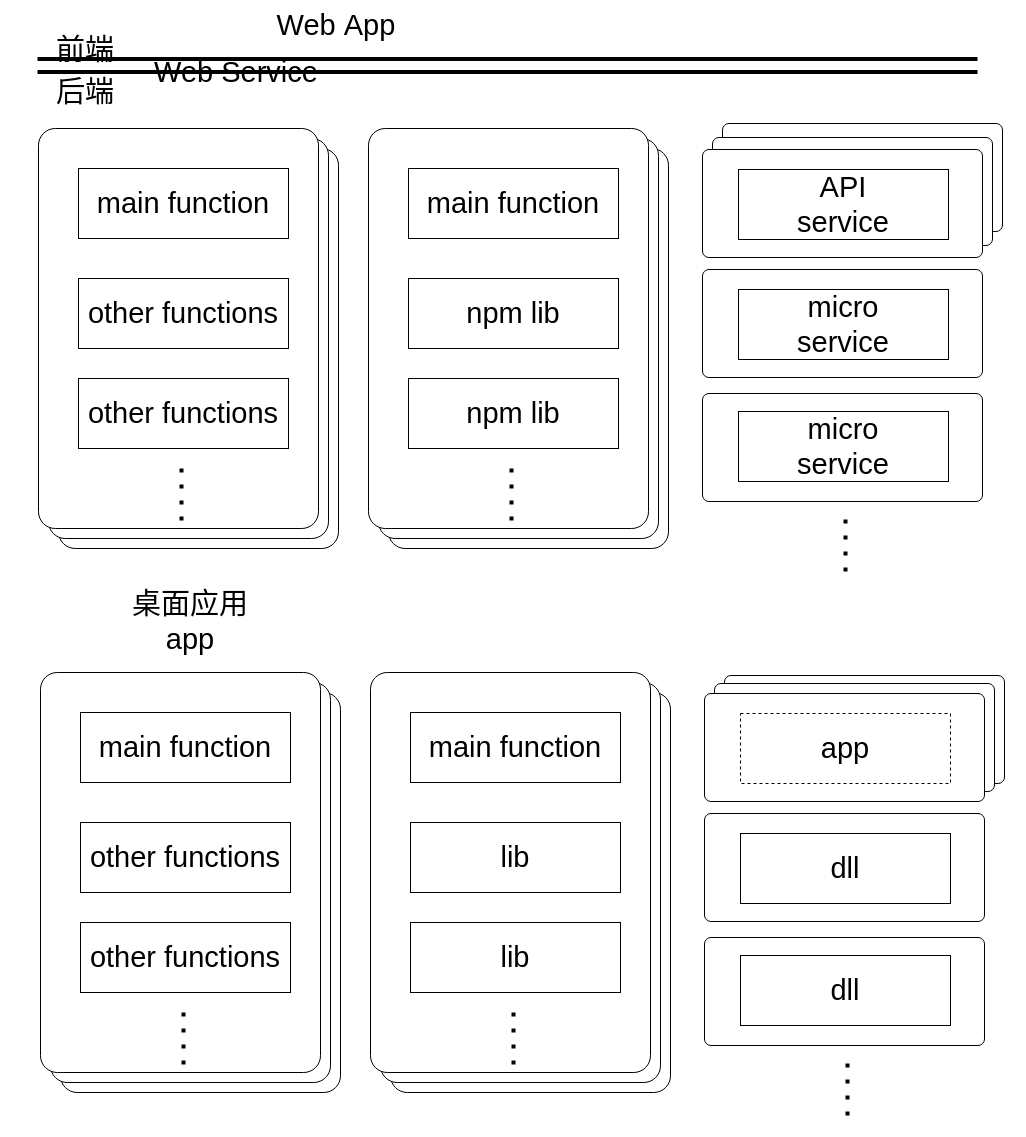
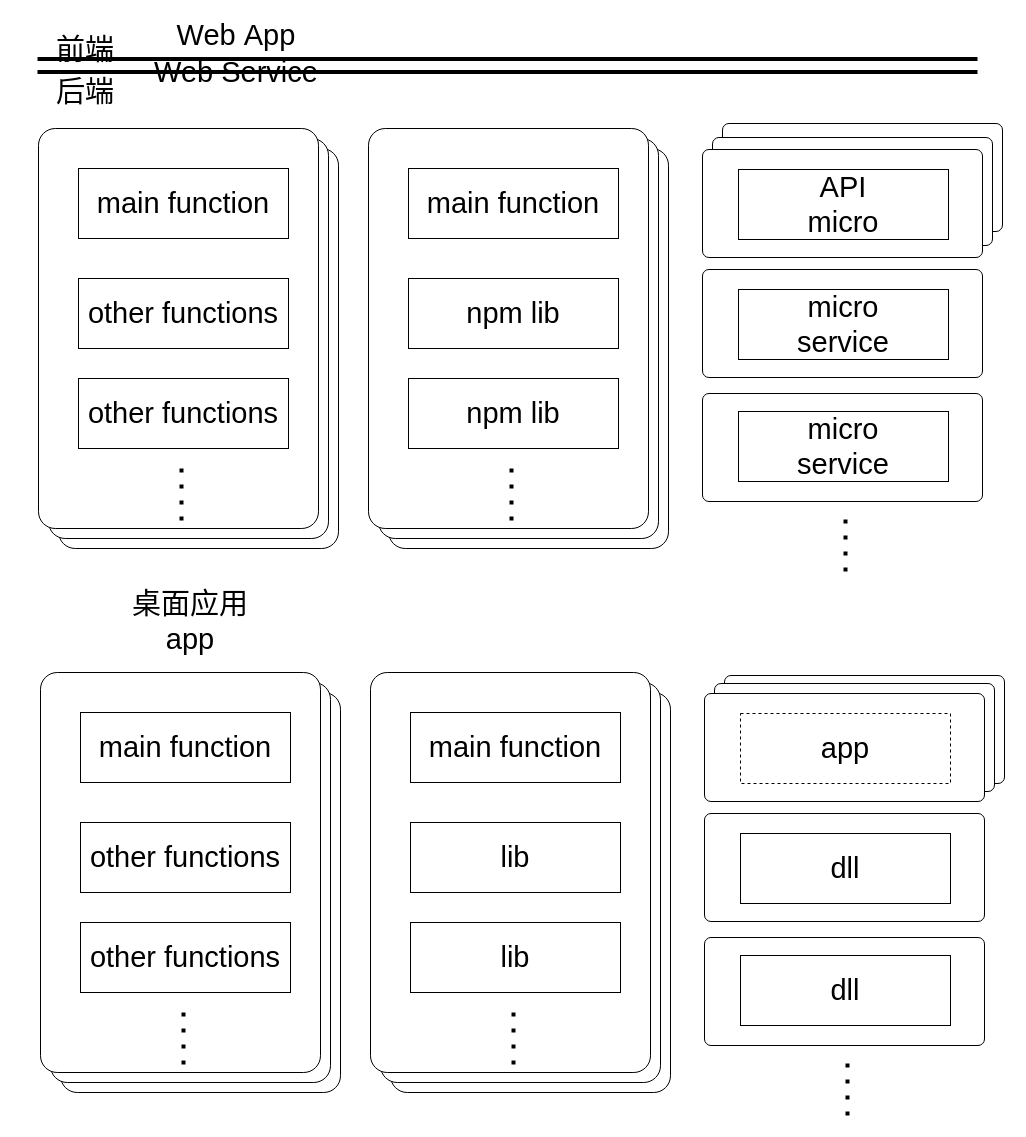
- <mxCell id="52" value="Web&amp;nbsp;App" style="text;html=1;strokeColor=none;fillColor=none;align=center;verticalAlign=middle;whiteSpace=wrap;rounded=0;fontSize=29;" vertex="1" parent="1"><mxGeometry x="271" y="10" width="130" height="30" as="geometry" /></mxCell>
+ <mxCell id="52" value="Web&amp;nbsp;App" style="text;html=1;strokeColor=none;fillColor=none;align=center;verticalAlign=middle;whiteSpace=wrap;rounded=0;fontSize=29;" vertex="1" parent="1"><mxGeometry x="171" y="20" width="130" height="30" as="geometry" /></mxCell>
- <mxCell id="23" value="API&lt;br&gt;service" style="rounded=0;whiteSpace=wrap;html=1;fontSize=29;" vertex="1" parent="1"><mxGeometry x="738" y="169" width="210" height="70" as="geometry" /></mxCell>
+ <mxCell id="23" value="API&lt;br&gt;micro" style="rounded=0;whiteSpace=wrap;html=1;fontSize=29;" vertex="1" parent="1"><mxGeometry x="738" y="169" width="210" height="70" as="geometry" /></mxCell>
